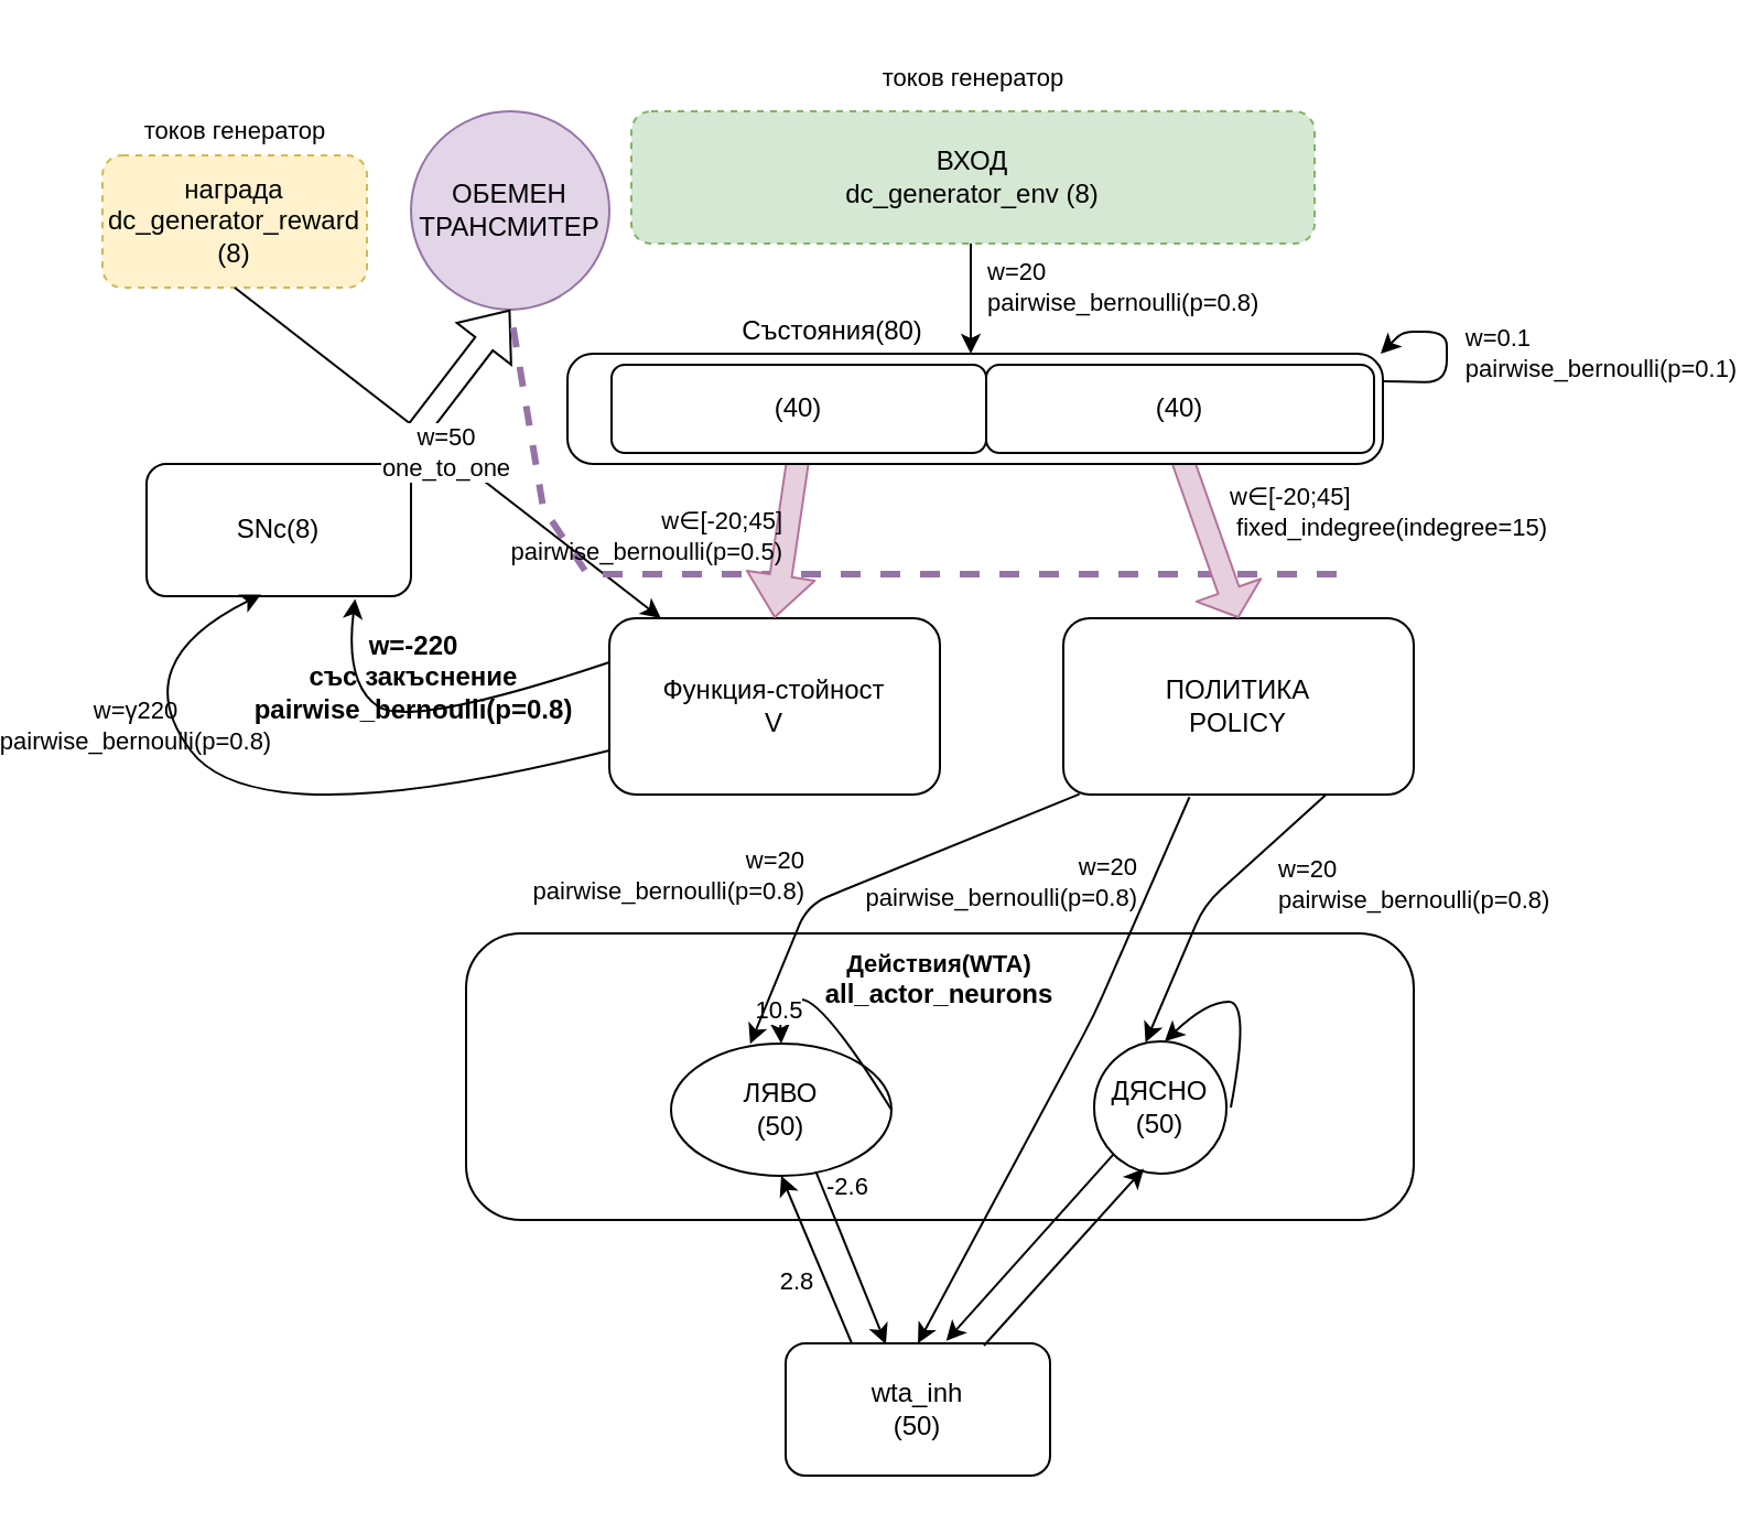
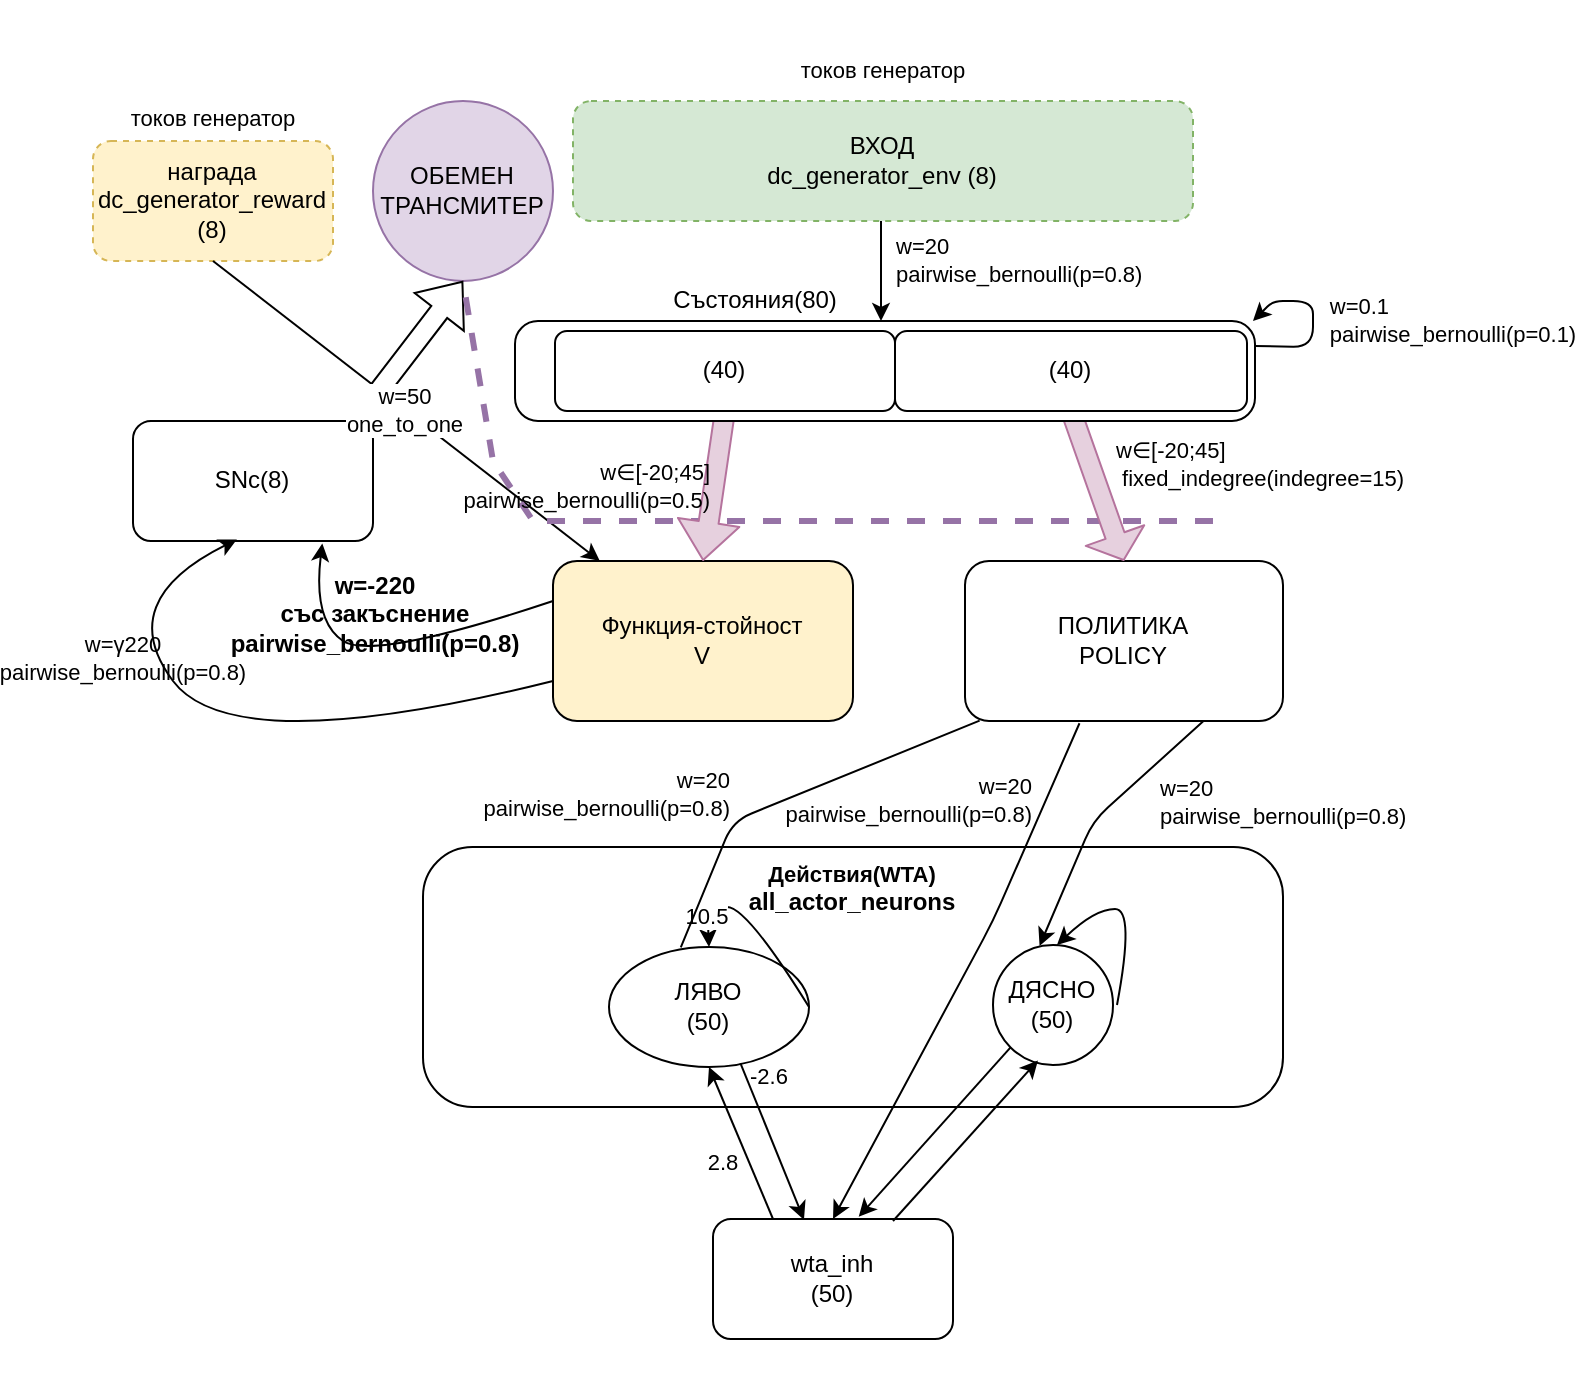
- <mxCell id="25" value="Функция-стойност&lt;br&gt;V" style="rounded=1;whiteSpace=wrap;html=1;" vertex="1" parent="1"><mxGeometry x="250" y="280" width="150" height="80" as="geometry" /></mxCell>
+ <mxCell id="25" value="Функция-стойност&lt;br&gt;V" style="rounded=1;whiteSpace=wrap;html=1;fillColor=#fff2cc;" vertex="1" parent="1"><mxGeometry x="250" y="280" width="150" height="80" as="geometry" /></mxCell>
- <mxCell id="35" value="" style="endArrow=classic;html=1;rounded=1;labelBackgroundColor=none;strokeColor=#000000;fontColor=#B266FF;fillColor=none;exitX=0.046;exitY=0.998;exitDx=0;exitDy=0;entryX=0.359;entryY=0.003;entryDx=0;entryDy=0;exitPerimeter=0;entryPerimeter=0;" edge="1" parent="1" source="26" target="8"><mxGeometry width="50" height="50" relative="1" as="geometry"><mxPoint x="380" y="430" as="sourcePoint" /><mxPoint x="430" y="380" as="targetPoint" /><Array as="points"><mxPoint x="340" y="410" /></Array></mxGeometry></mxCell>
+ <mxCell id="35" value="" style="endArrow=none;html=1;rounded=1;labelBackgroundColor=none;strokeColor=#000000;fontColor=#B266FF;fillColor=none;exitX=0.046;exitY=0.998;exitDx=0;exitDy=0;entryX=0.359;entryY=0.003;entryDx=0;entryDy=0;exitPerimeter=0;entryPerimeter=0;" edge="1" parent="1" source="26" target="8"><mxGeometry width="50" height="50" relative="1" as="geometry"><mxPoint x="380" y="430" as="sourcePoint" /><mxPoint x="430" y="380" as="targetPoint" /><Array as="points"><mxPoint x="340" y="410" /></Array></mxGeometry></mxCell>
